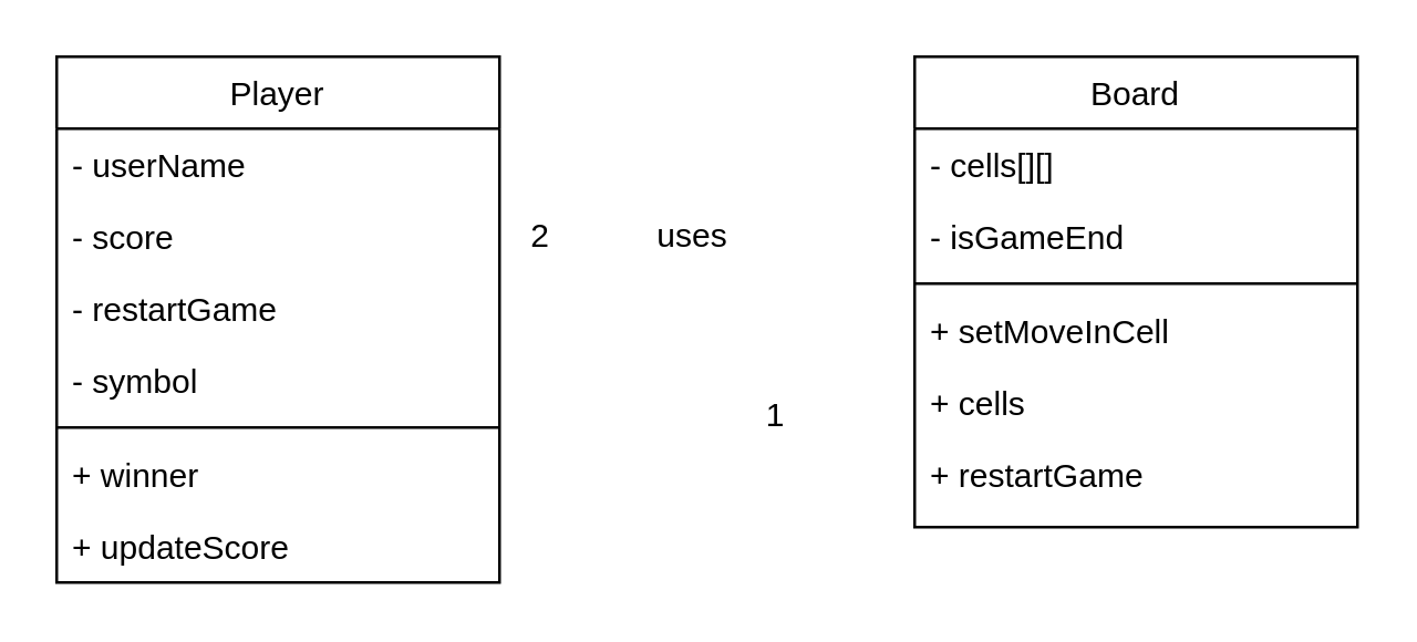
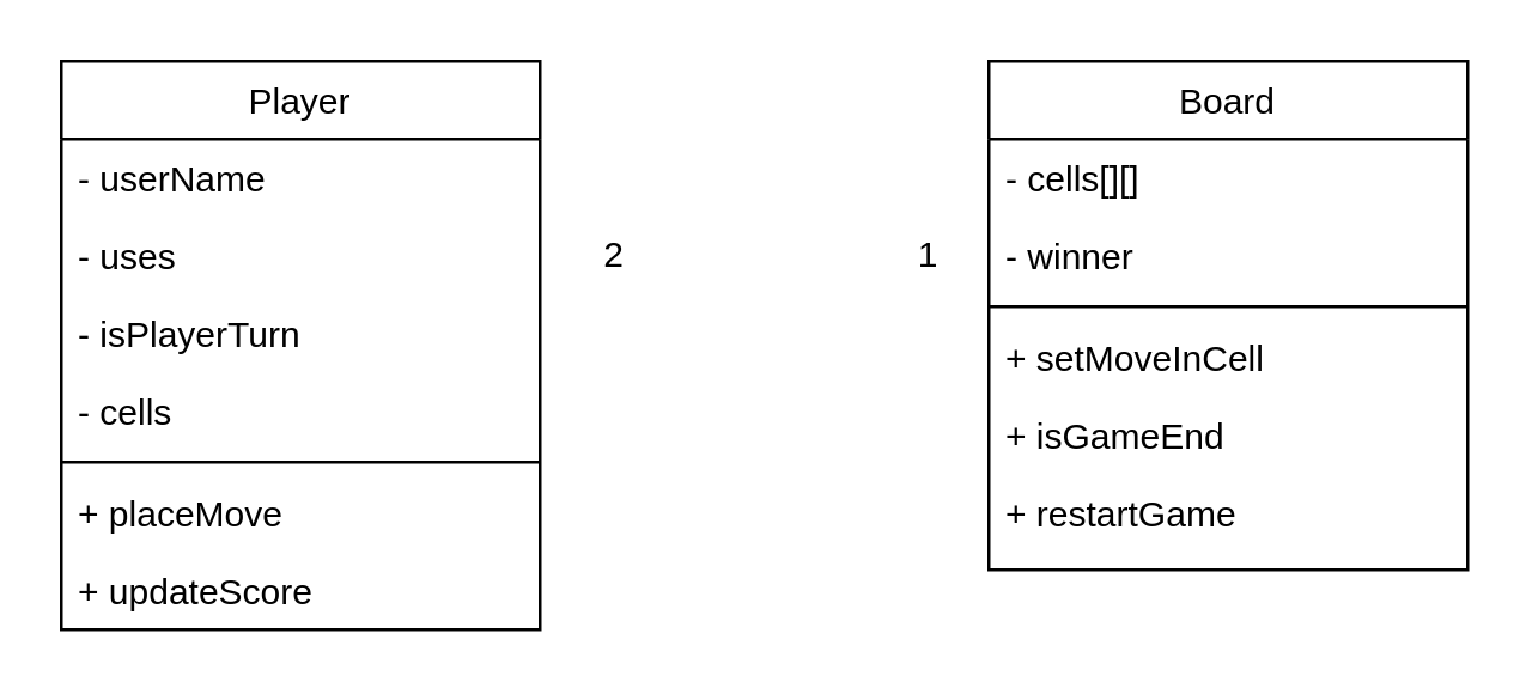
- <mxCell id="10" value="2" style="text;html=1;strokeColor=none;fillColor=none;align=center;verticalAlign=middle;whiteSpace=wrap;rounded=0;" vertex="1" parent="1"><mxGeometry x="180" y="70" width="30" height="30" as="geometry" /></mxCell>
+ <mxCell id="10" value="2" style="text;html=1;strokeColor=none;fillColor=none;align=center;verticalAlign=middle;whiteSpace=wrap;rounded=0;" vertex="1" parent="1"><mxGeometry x="190" y="70" width="30" height="30" as="geometry" /></mxCell>
- <mxCell id="11" value="uses" style="text;html=1;strokeColor=none;fillColor=none;align=center;verticalAlign=middle;whiteSpace=wrap;rounded=0;" vertex="1" parent="1"><mxGeometry x="230" y="70" width="40" height="30" as="geometry" /></mxCell>
- <mxCell id="14" value="- score" style="text;align=left;verticalAlign=top;spacingLeft=4;spacingRight=4;overflow=hidden;rotatable=0;points=[[0,0.5],[1,0.5]];portConstraint=eastwest;" vertex="1" parent="12"><mxGeometry y="52" width="160" height="26" as="geometry" /></mxCell>
+ <mxCell id="14" value="- uses" style="text;align=left;verticalAlign=top;spacingLeft=4;spacingRight=4;overflow=hidden;rotatable=0;points=[[0,0.5],[1,0.5]];portConstraint=eastwest;" vertex="1" parent="12"><mxGeometry y="52" width="160" height="26" as="geometry" /></mxCell>
- <mxCell id="4" value="- isGameEnd" style="text;align=left;verticalAlign=top;spacingLeft=4;spacingRight=4;overflow=hidden;rotatable=0;points=[[0,0.5],[1,0.5]];portConstraint=eastwest;" vertex="1" parent="2"><mxGeometry y="52" width="160" height="26" as="geometry" /></mxCell>
+ <mxCell id="4" value="- winner" style="text;align=left;verticalAlign=top;spacingLeft=4;spacingRight=4;overflow=hidden;rotatable=0;points=[[0,0.5],[1,0.5]];portConstraint=eastwest;" vertex="1" parent="2"><mxGeometry y="52" width="160" height="26" as="geometry" /></mxCell>
- <mxCell id="15" value="- restartGame" style="text;align=left;verticalAlign=top;spacingLeft=4;spacingRight=4;overflow=hidden;rotatable=0;points=[[0,0.5],[1,0.5]];portConstraint=eastwest;" vertex="1" parent="12"><mxGeometry y="78" width="160" height="26" as="geometry" /></mxCell>
+ <mxCell id="15" value="- isPlayerTurn" style="text;align=left;verticalAlign=top;spacingLeft=4;spacingRight=4;overflow=hidden;rotatable=0;points=[[0,0.5],[1,0.5]];portConstraint=eastwest;" vertex="1" parent="12"><mxGeometry y="78" width="160" height="26" as="geometry" /></mxCell>
- <mxCell id="16" value="- symbol" style="text;align=left;verticalAlign=top;spacingLeft=4;spacingRight=4;overflow=hidden;rotatable=0;points=[[0,0.5],[1,0.5]];portConstraint=eastwest;" vertex="1" parent="12"><mxGeometry y="104" width="160" height="26" as="geometry" /></mxCell>
+ <mxCell id="16" value="- cells" style="text;align=left;verticalAlign=top;spacingLeft=4;spacingRight=4;overflow=hidden;rotatable=0;points=[[0,0.5],[1,0.5]];portConstraint=eastwest;" vertex="1" parent="12"><mxGeometry y="104" width="160" height="26" as="geometry" /></mxCell>
- <mxCell id="7" value="+ cells" style="text;align=left;verticalAlign=top;spacingLeft=4;spacingRight=4;overflow=hidden;rotatable=0;points=[[0,0.5],[1,0.5]];portConstraint=eastwest;" vertex="1" parent="2"><mxGeometry y="112" width="160" height="26" as="geometry" /></mxCell>
+ <mxCell id="7" value="+ isGameEnd" style="text;align=left;verticalAlign=top;spacingLeft=4;spacingRight=4;overflow=hidden;rotatable=0;points=[[0,0.5],[1,0.5]];portConstraint=eastwest;" vertex="1" parent="2"><mxGeometry y="112" width="160" height="26" as="geometry" /></mxCell>
- <mxCell id="9" value="1" style="text;html=1;strokeColor=none;fillColor=none;align=center;verticalAlign=middle;whiteSpace=wrap;rounded=0;" vertex="1" parent="1"><mxGeometry x="260" y="135" width="40" height="30" as="geometry" /></mxCell>
+ <mxCell id="9" value="1" style="text;html=1;strokeColor=none;fillColor=none;align=center;verticalAlign=middle;whiteSpace=wrap;rounded=0;" vertex="1" parent="1"><mxGeometry x="290" y="70" width="40" height="30" as="geometry" /></mxCell>
- <mxCell id="18" value="+ winner " style="text;align=left;verticalAlign=top;spacingLeft=4;spacingRight=4;overflow=hidden;rotatable=0;points=[[0,0.5],[1,0.5]];portConstraint=eastwest;" vertex="1" parent="12"><mxGeometry y="138" width="160" height="26" as="geometry" /></mxCell>
+ <mxCell id="18" value="+ placeMove " style="text;align=left;verticalAlign=top;spacingLeft=4;spacingRight=4;overflow=hidden;rotatable=0;points=[[0,0.5],[1,0.5]];portConstraint=eastwest;" vertex="1" parent="12"><mxGeometry y="138" width="160" height="26" as="geometry" /></mxCell>
